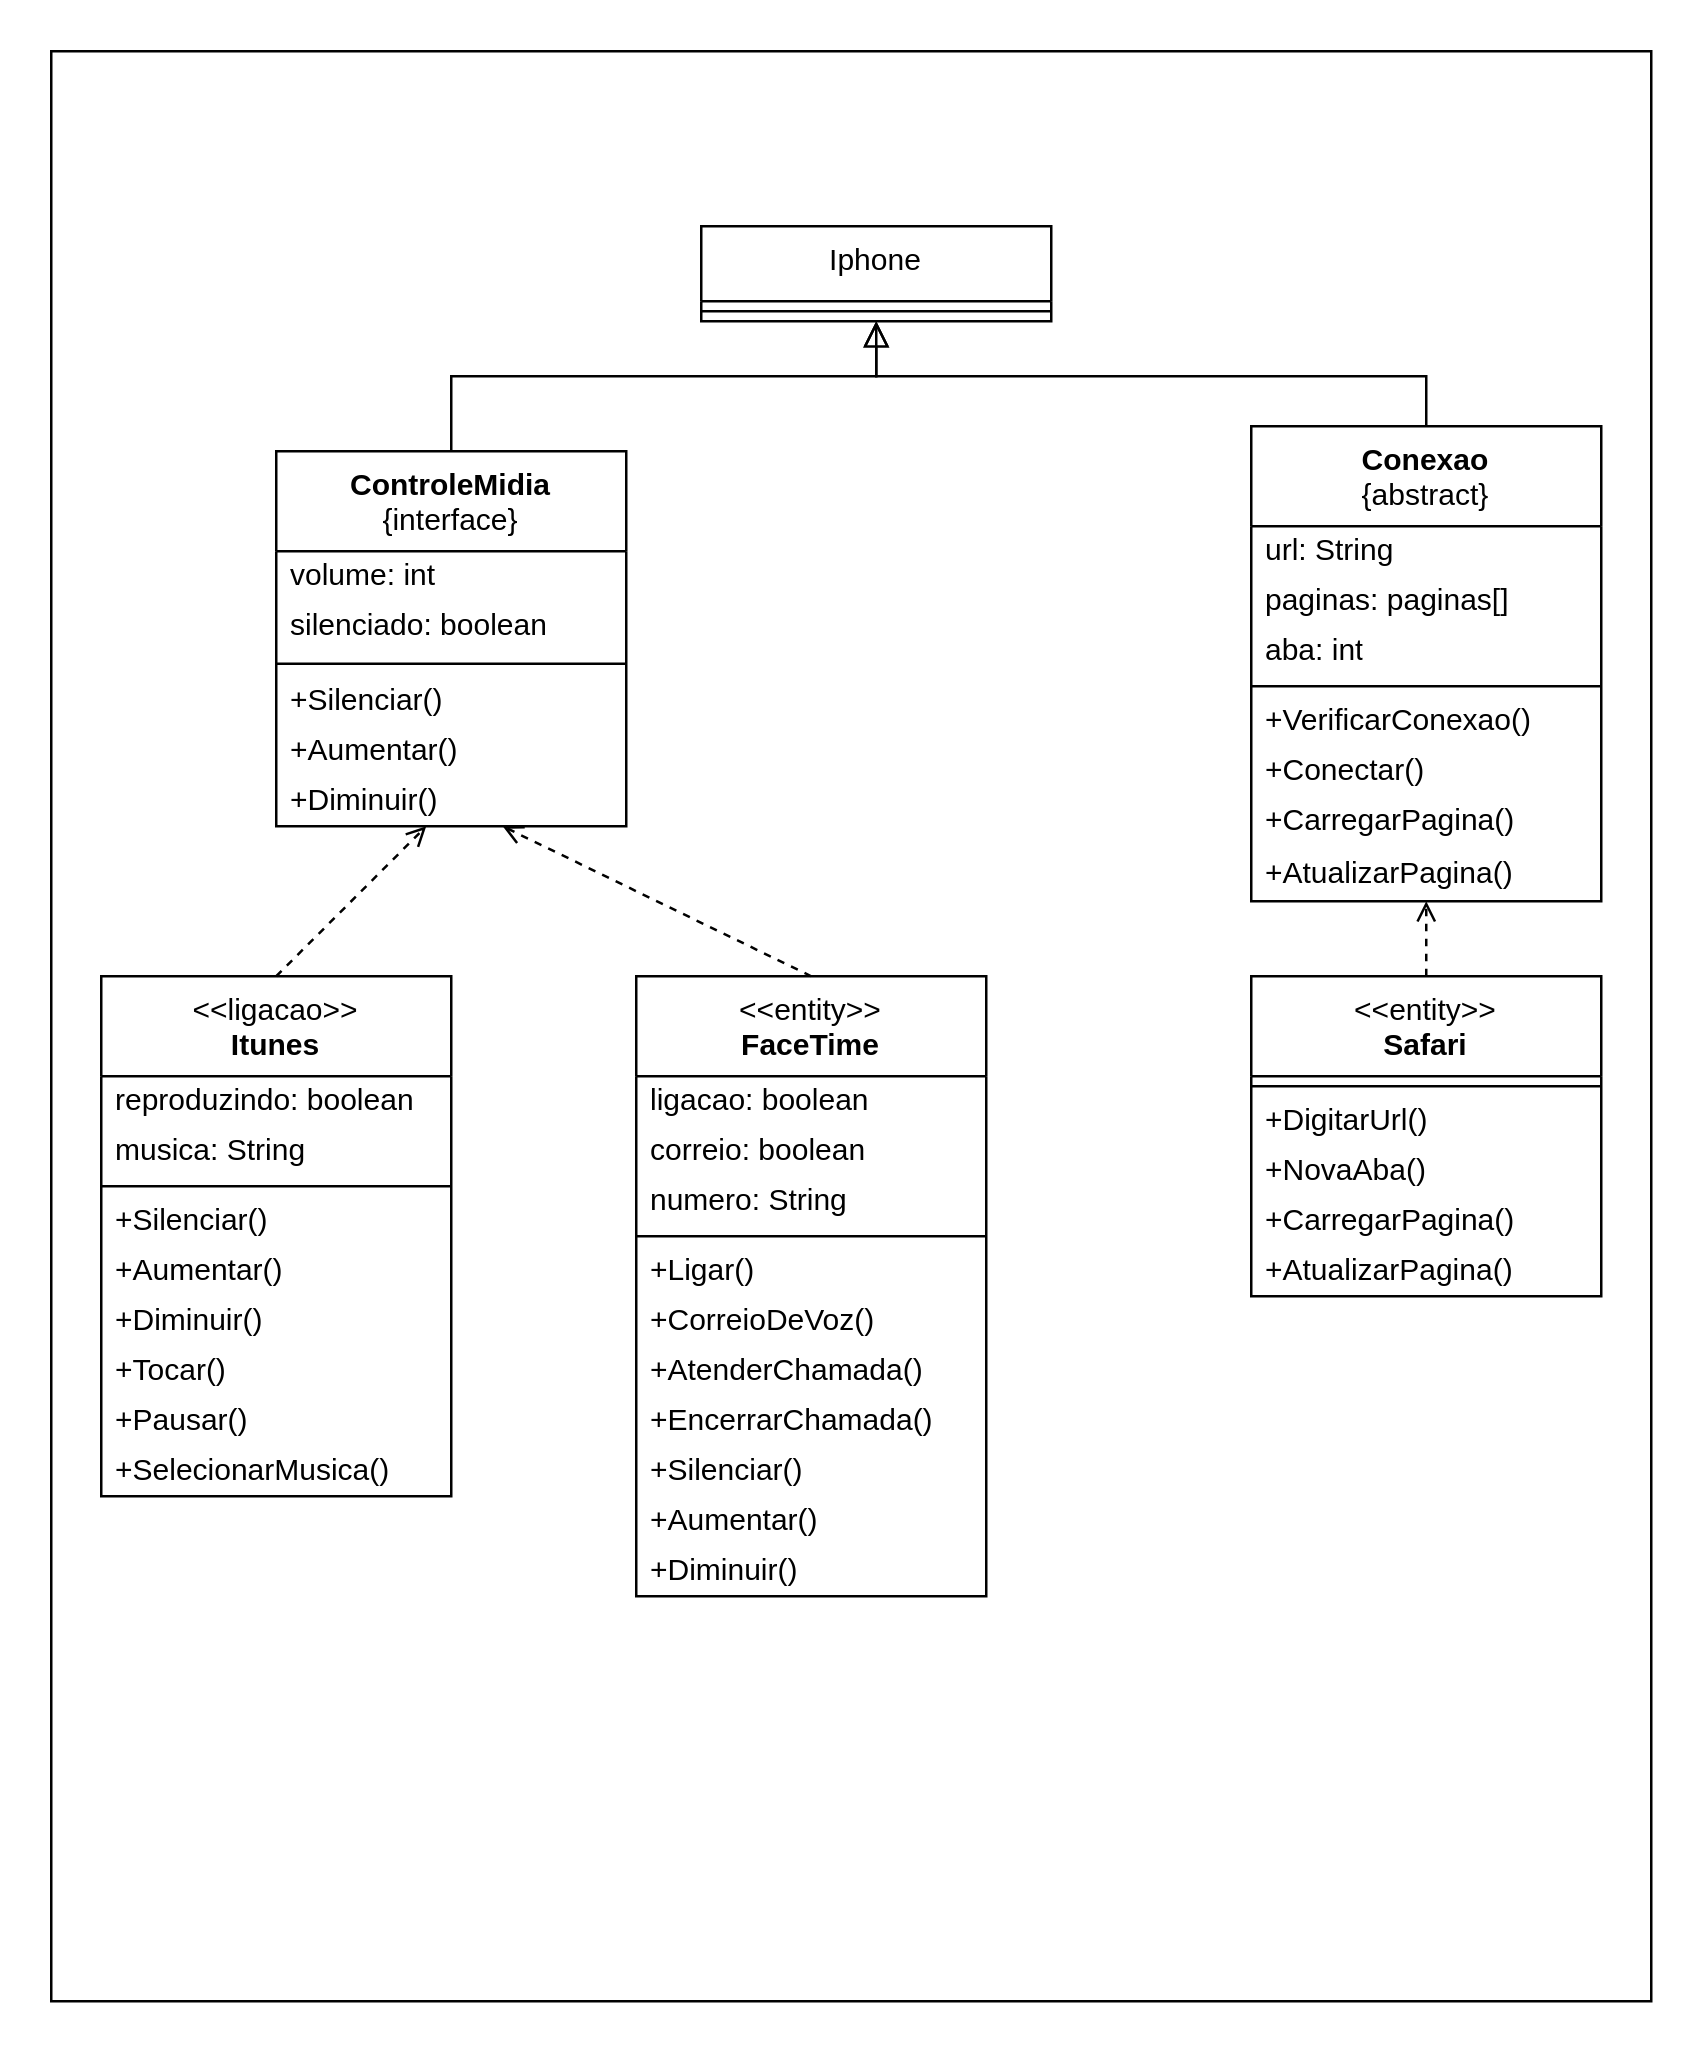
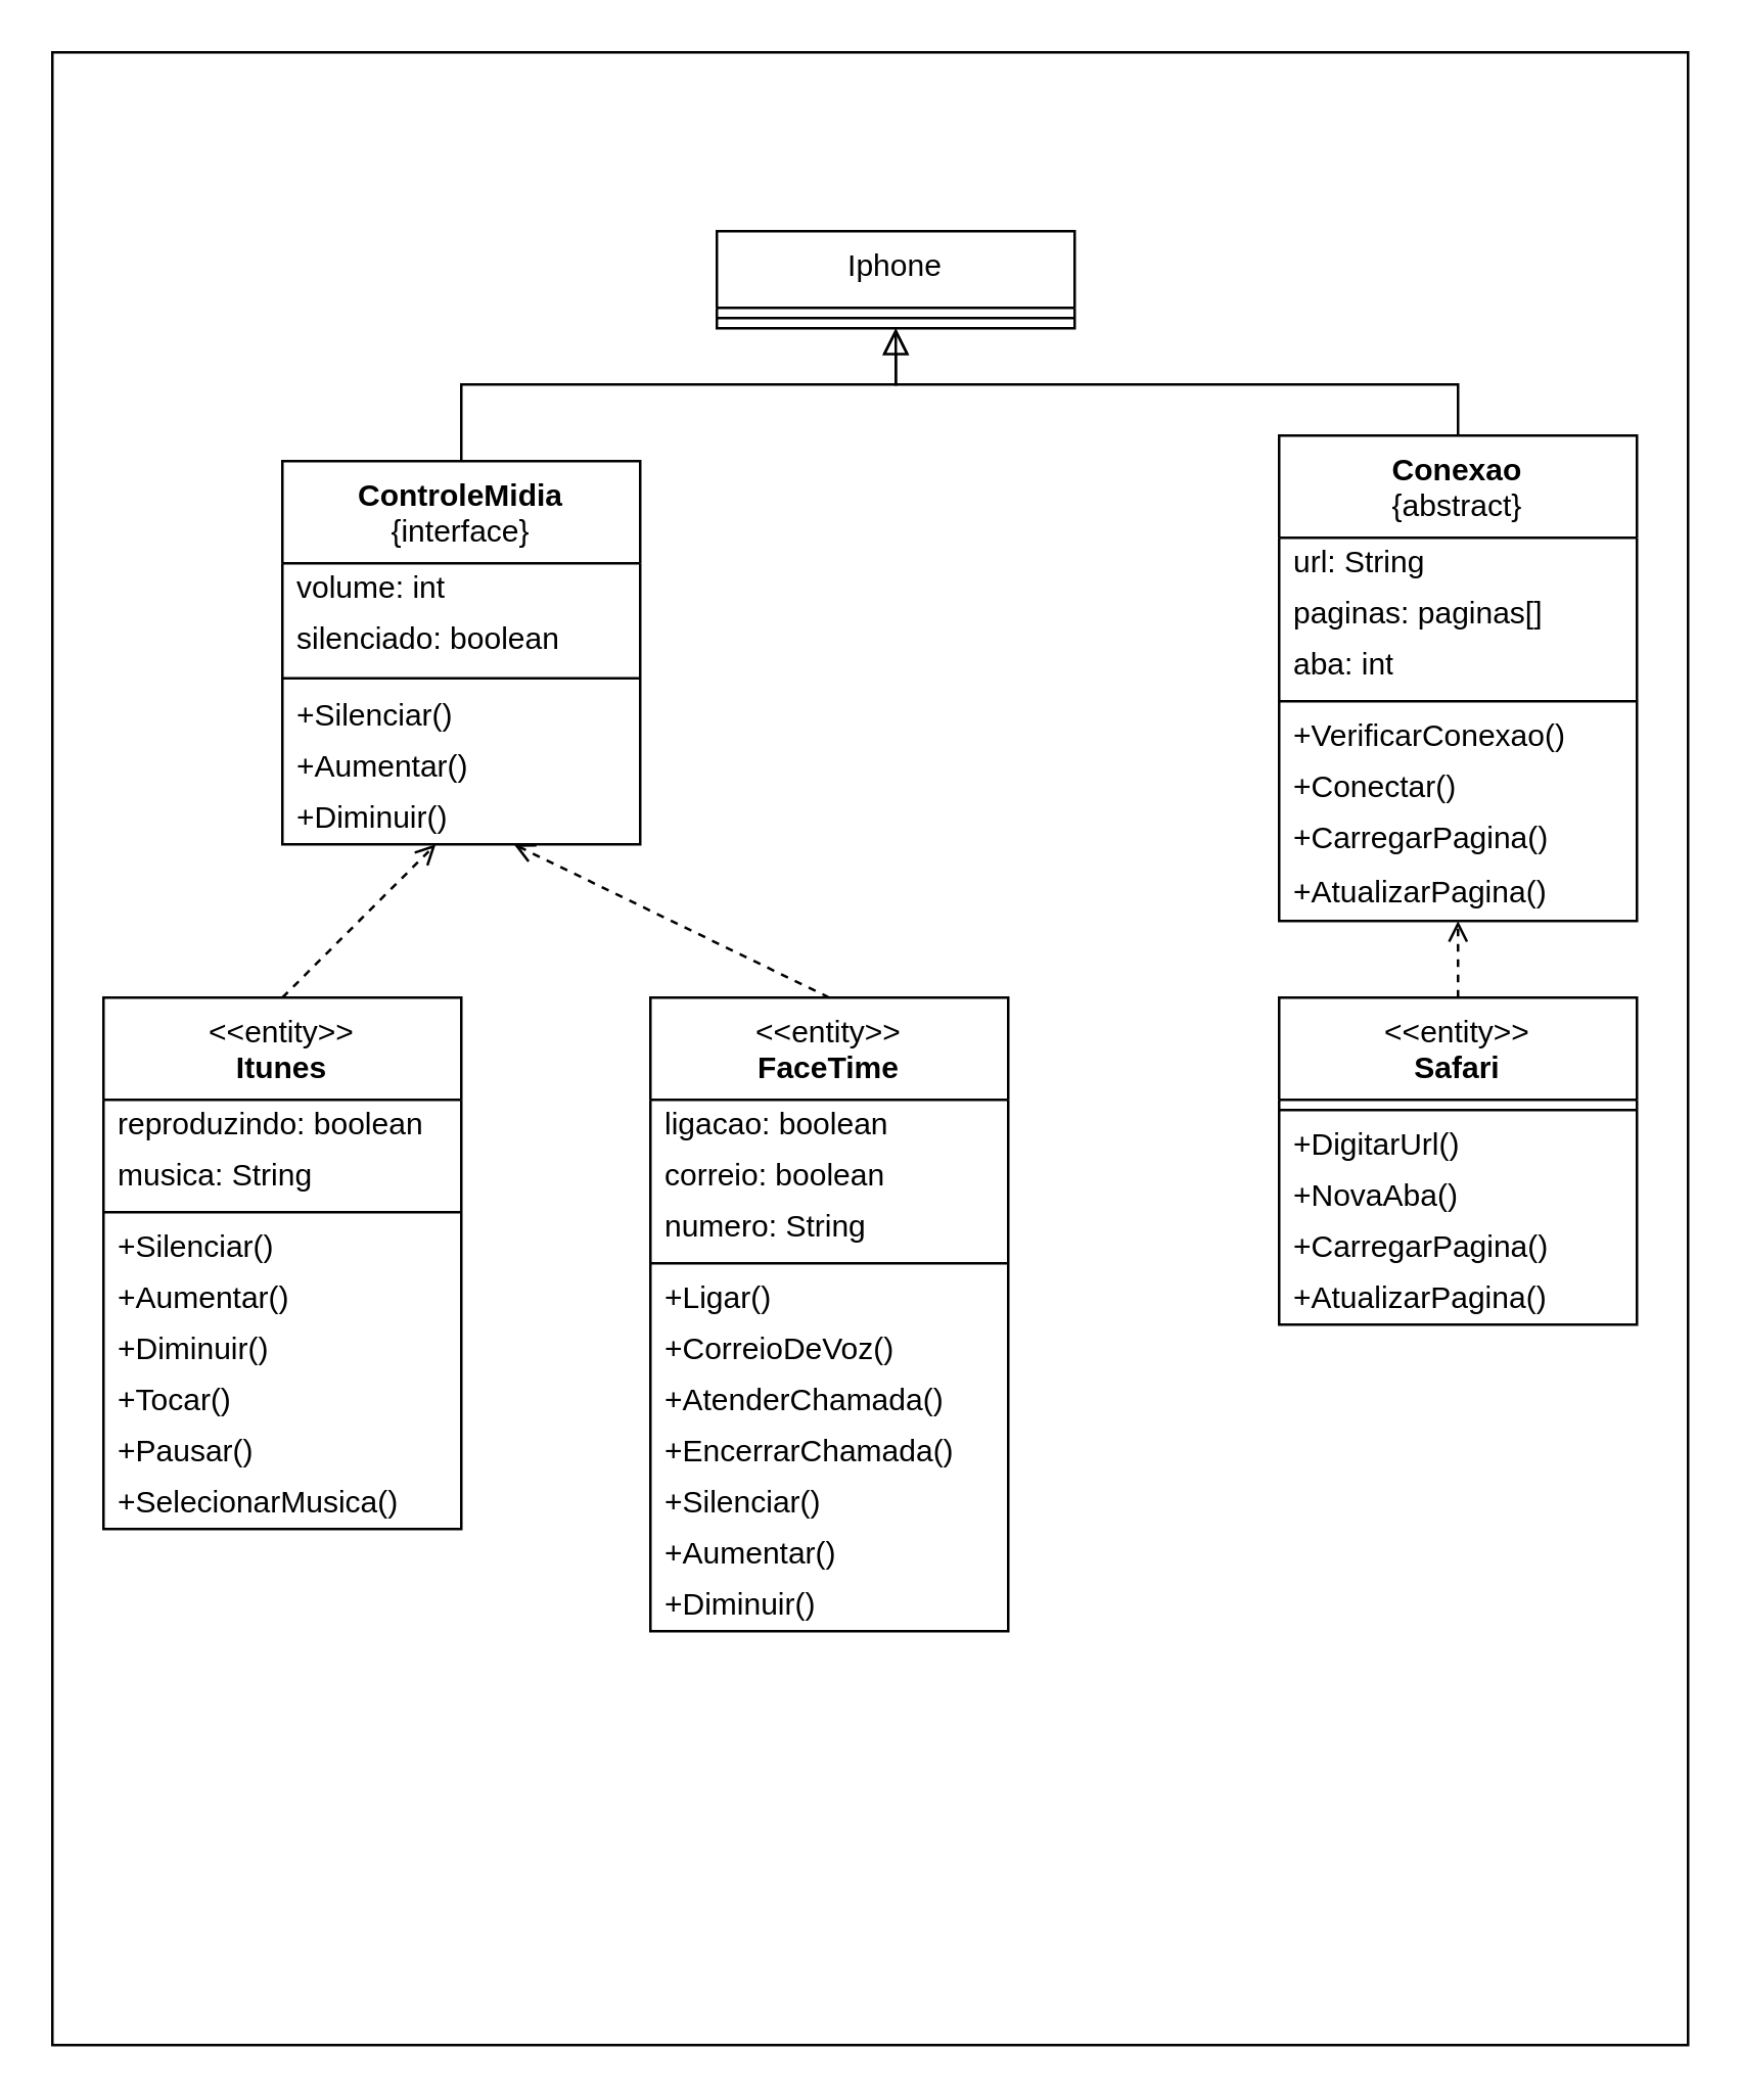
- <mxCell id="5" value="&amp;lt;&amp;lt;ligacao&amp;gt;&amp;gt;&lt;br&gt;&lt;b&gt;Itunes&lt;/b&gt;" style="swimlane;fontStyle=0;align=center;verticalAlign=top;childLayout=stackLayout;horizontal=1;startSize=40;horizontalStack=0;resizeParent=1;resizeParentMax=0;resizeLast=0;collapsible=0;marginBottom=0;html=1;whiteSpace=wrap;" vertex="1" parent="1"><mxGeometry x="40" y="390" width="140" height="208" as="geometry" /></mxCell>
+ <mxCell id="5" value="&amp;lt;&amp;lt;entity&amp;gt;&amp;gt;&lt;br&gt;&lt;b&gt;Itunes&lt;/b&gt;" style="swimlane;fontStyle=0;align=center;verticalAlign=top;childLayout=stackLayout;horizontal=1;startSize=40;horizontalStack=0;resizeParent=1;resizeParentMax=0;resizeLast=0;collapsible=0;marginBottom=0;html=1;whiteSpace=wrap;" vertex="1" parent="1"><mxGeometry x="40" y="390" width="140" height="208" as="geometry" /></mxCell>
